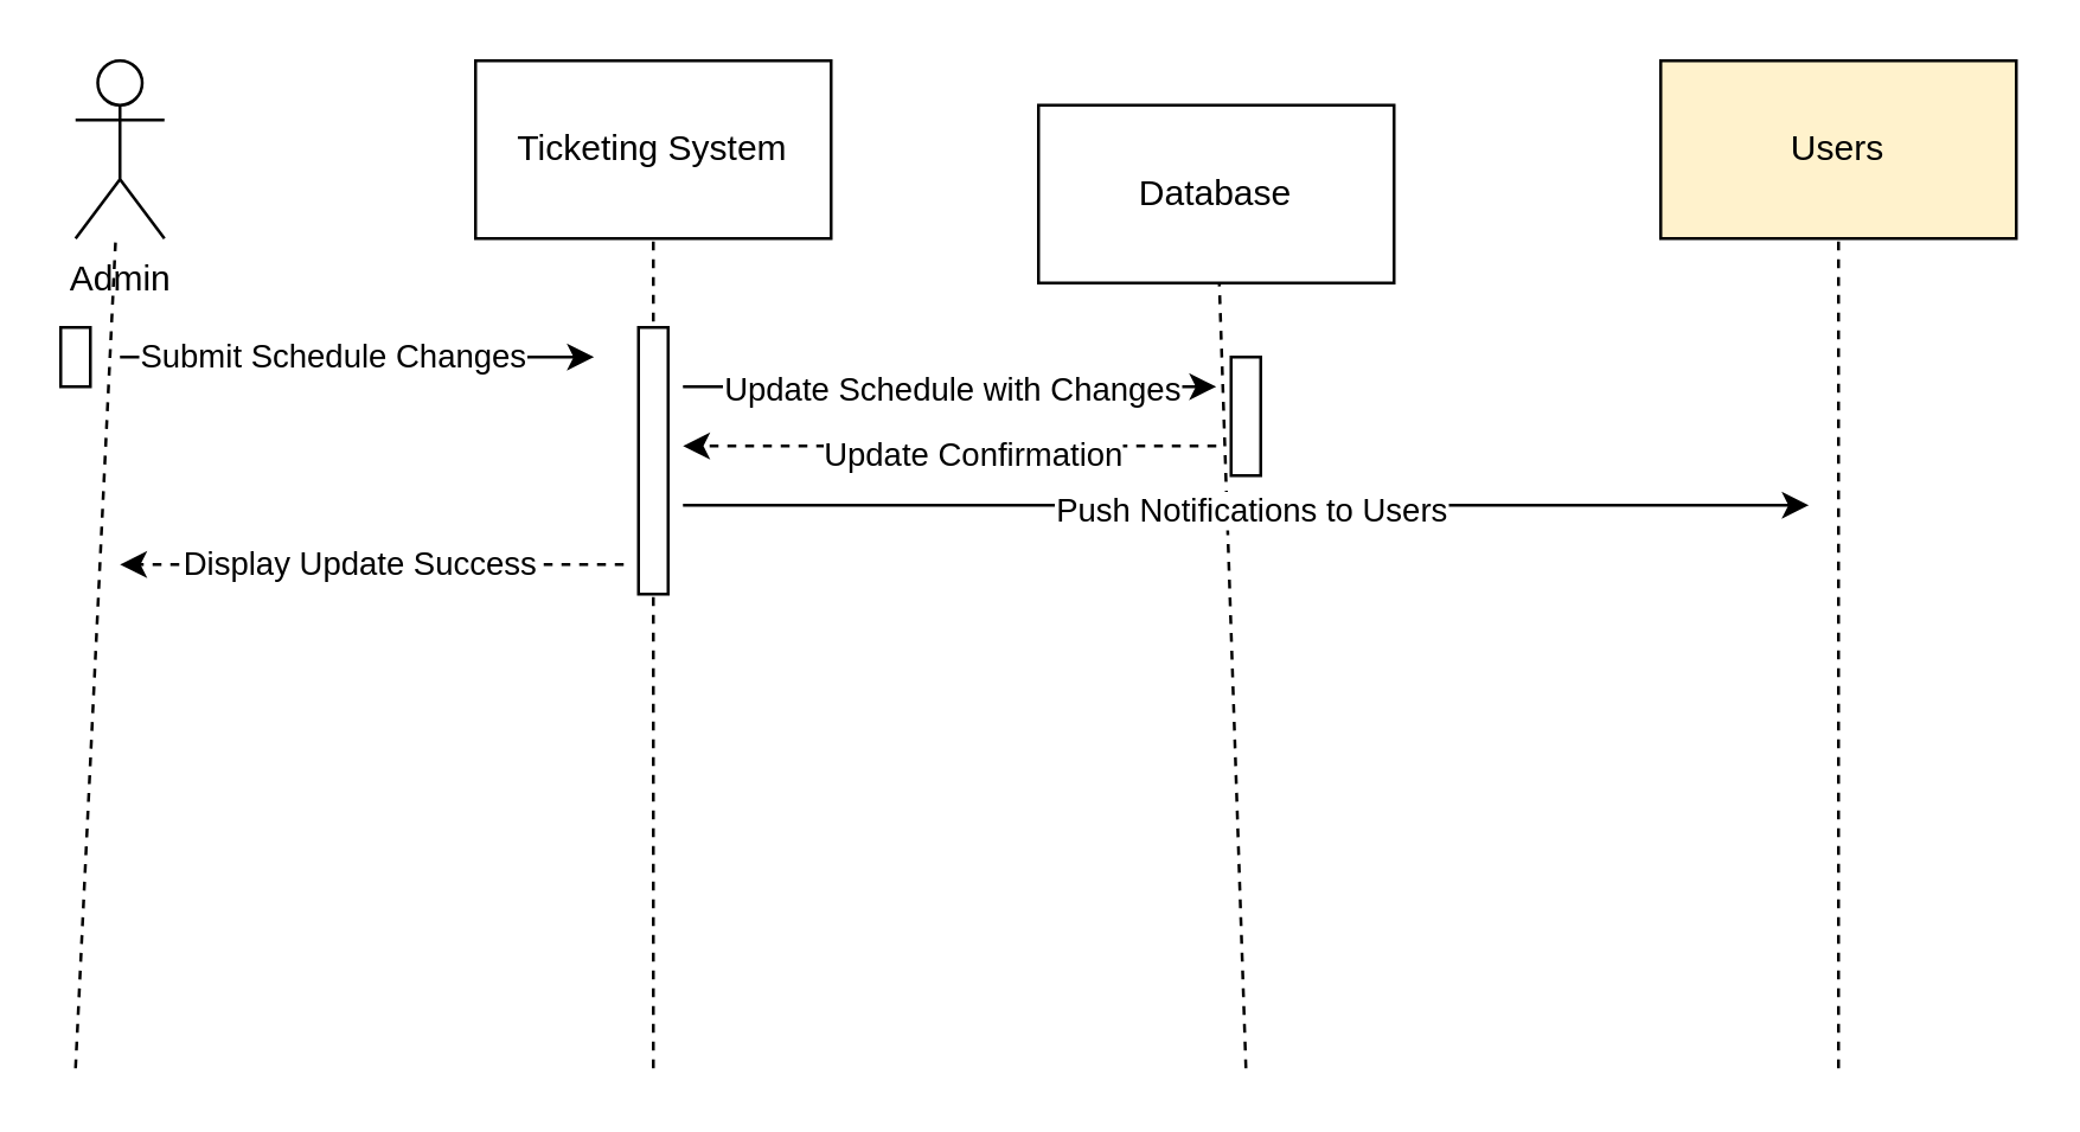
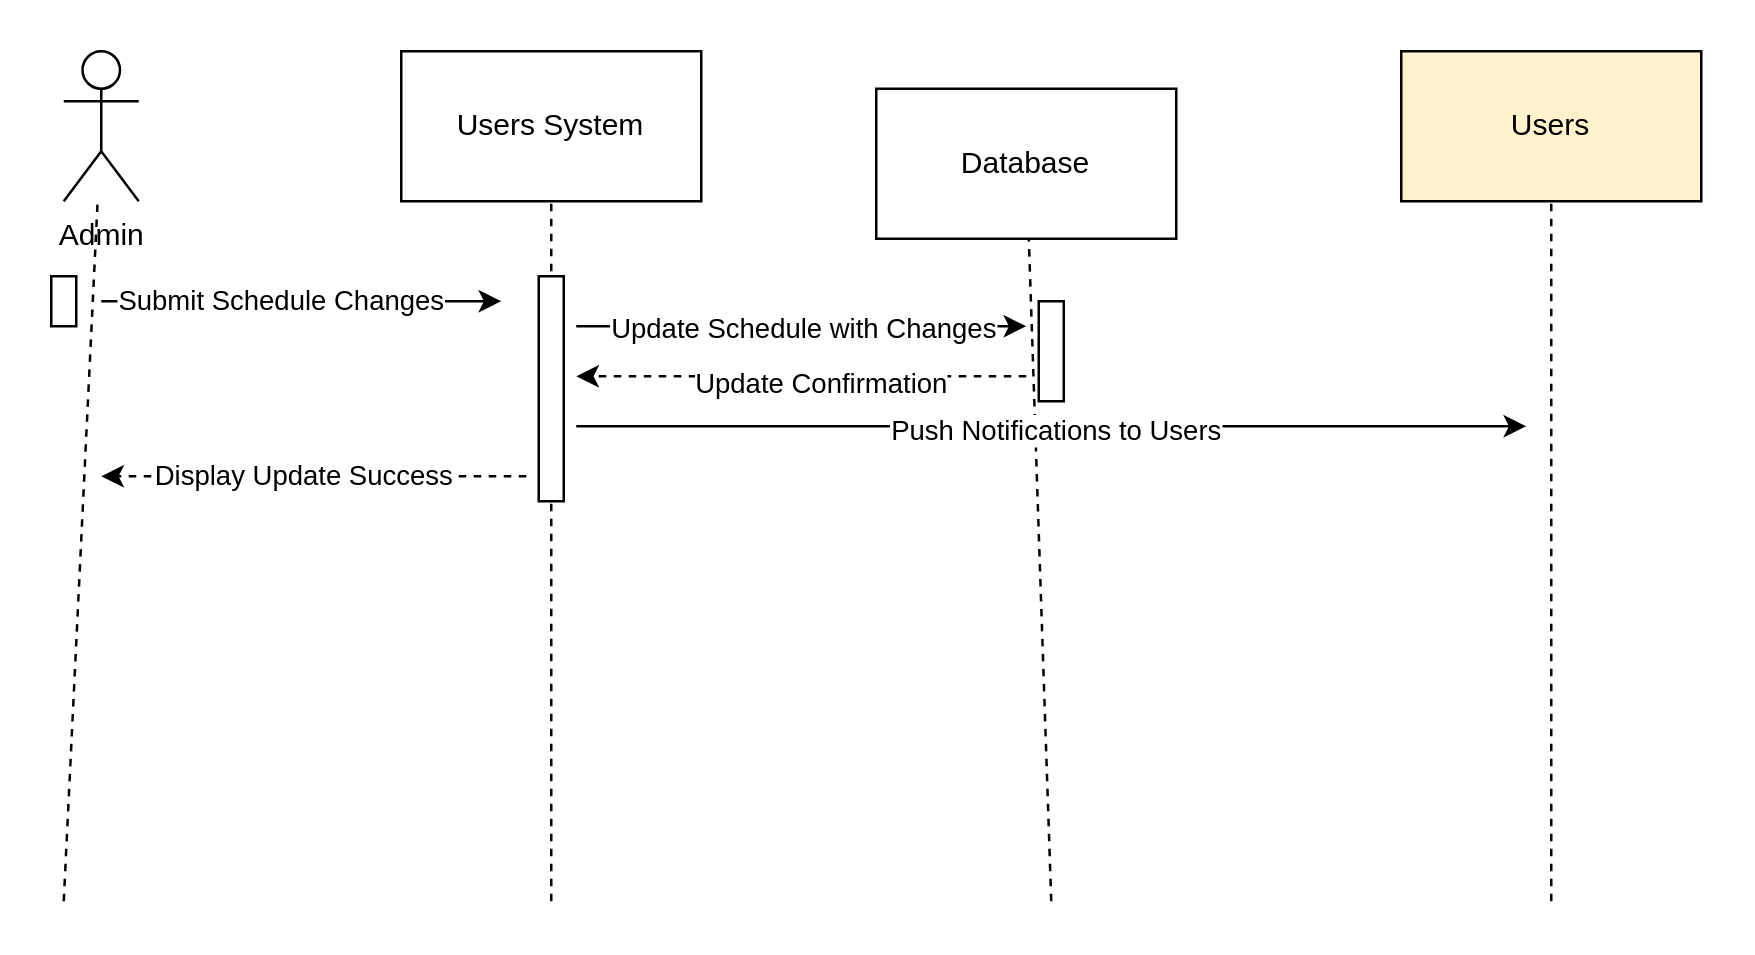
- <mxCell id="3" value="Ticketing System" style="rounded=0;whiteSpace=wrap;html=1;" parent="1" vertex="1"><mxGeometry x="160" y="20" width="120" height="60" as="geometry" /></mxCell>
+ <mxCell id="3" value="Users System" style="rounded=0;whiteSpace=wrap;html=1;" parent="1" vertex="1"><mxGeometry x="160" y="20" width="120" height="60" as="geometry" /></mxCell>
